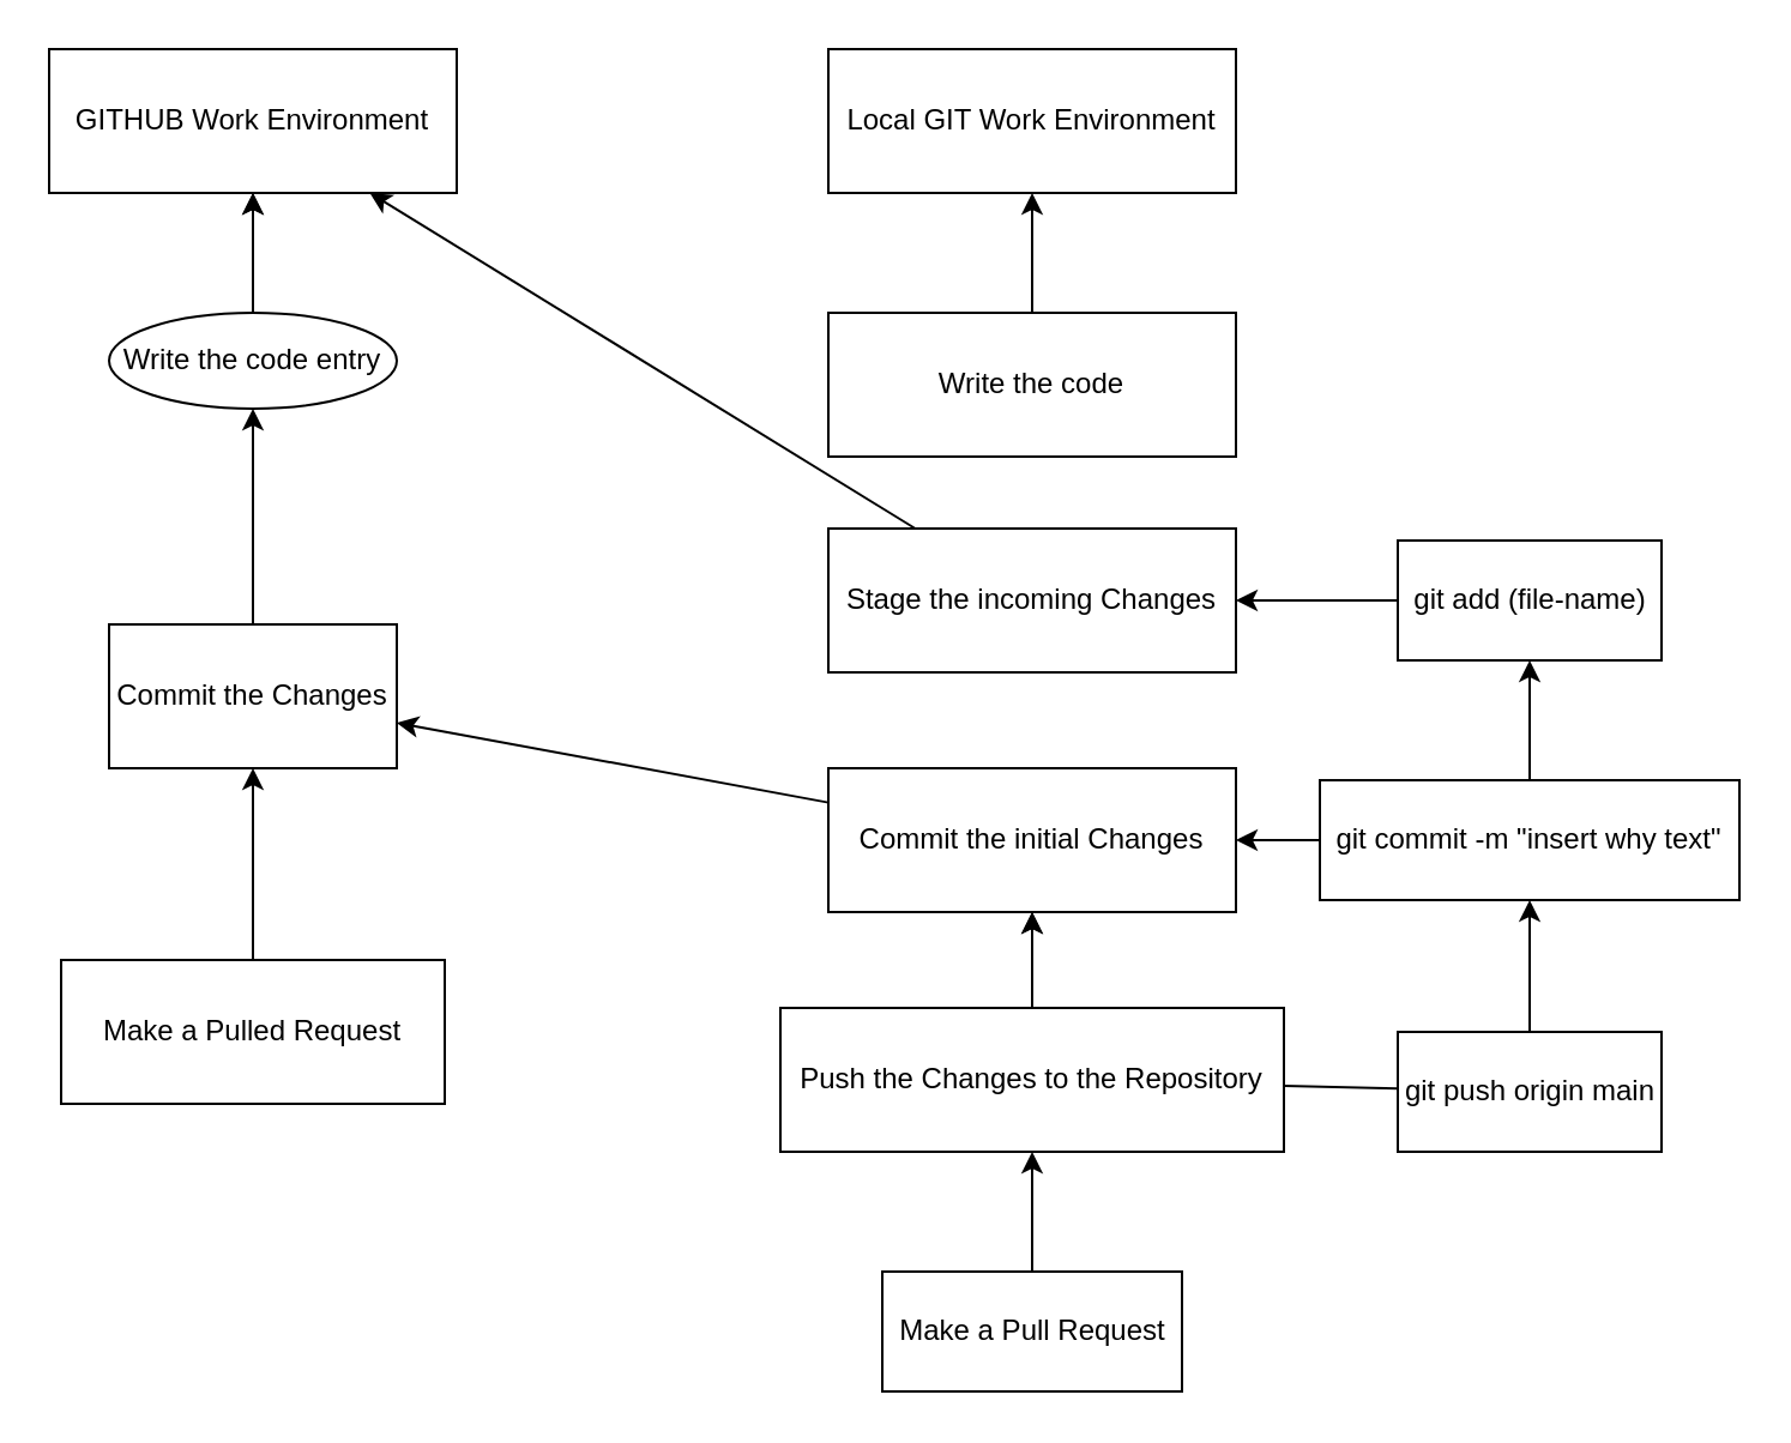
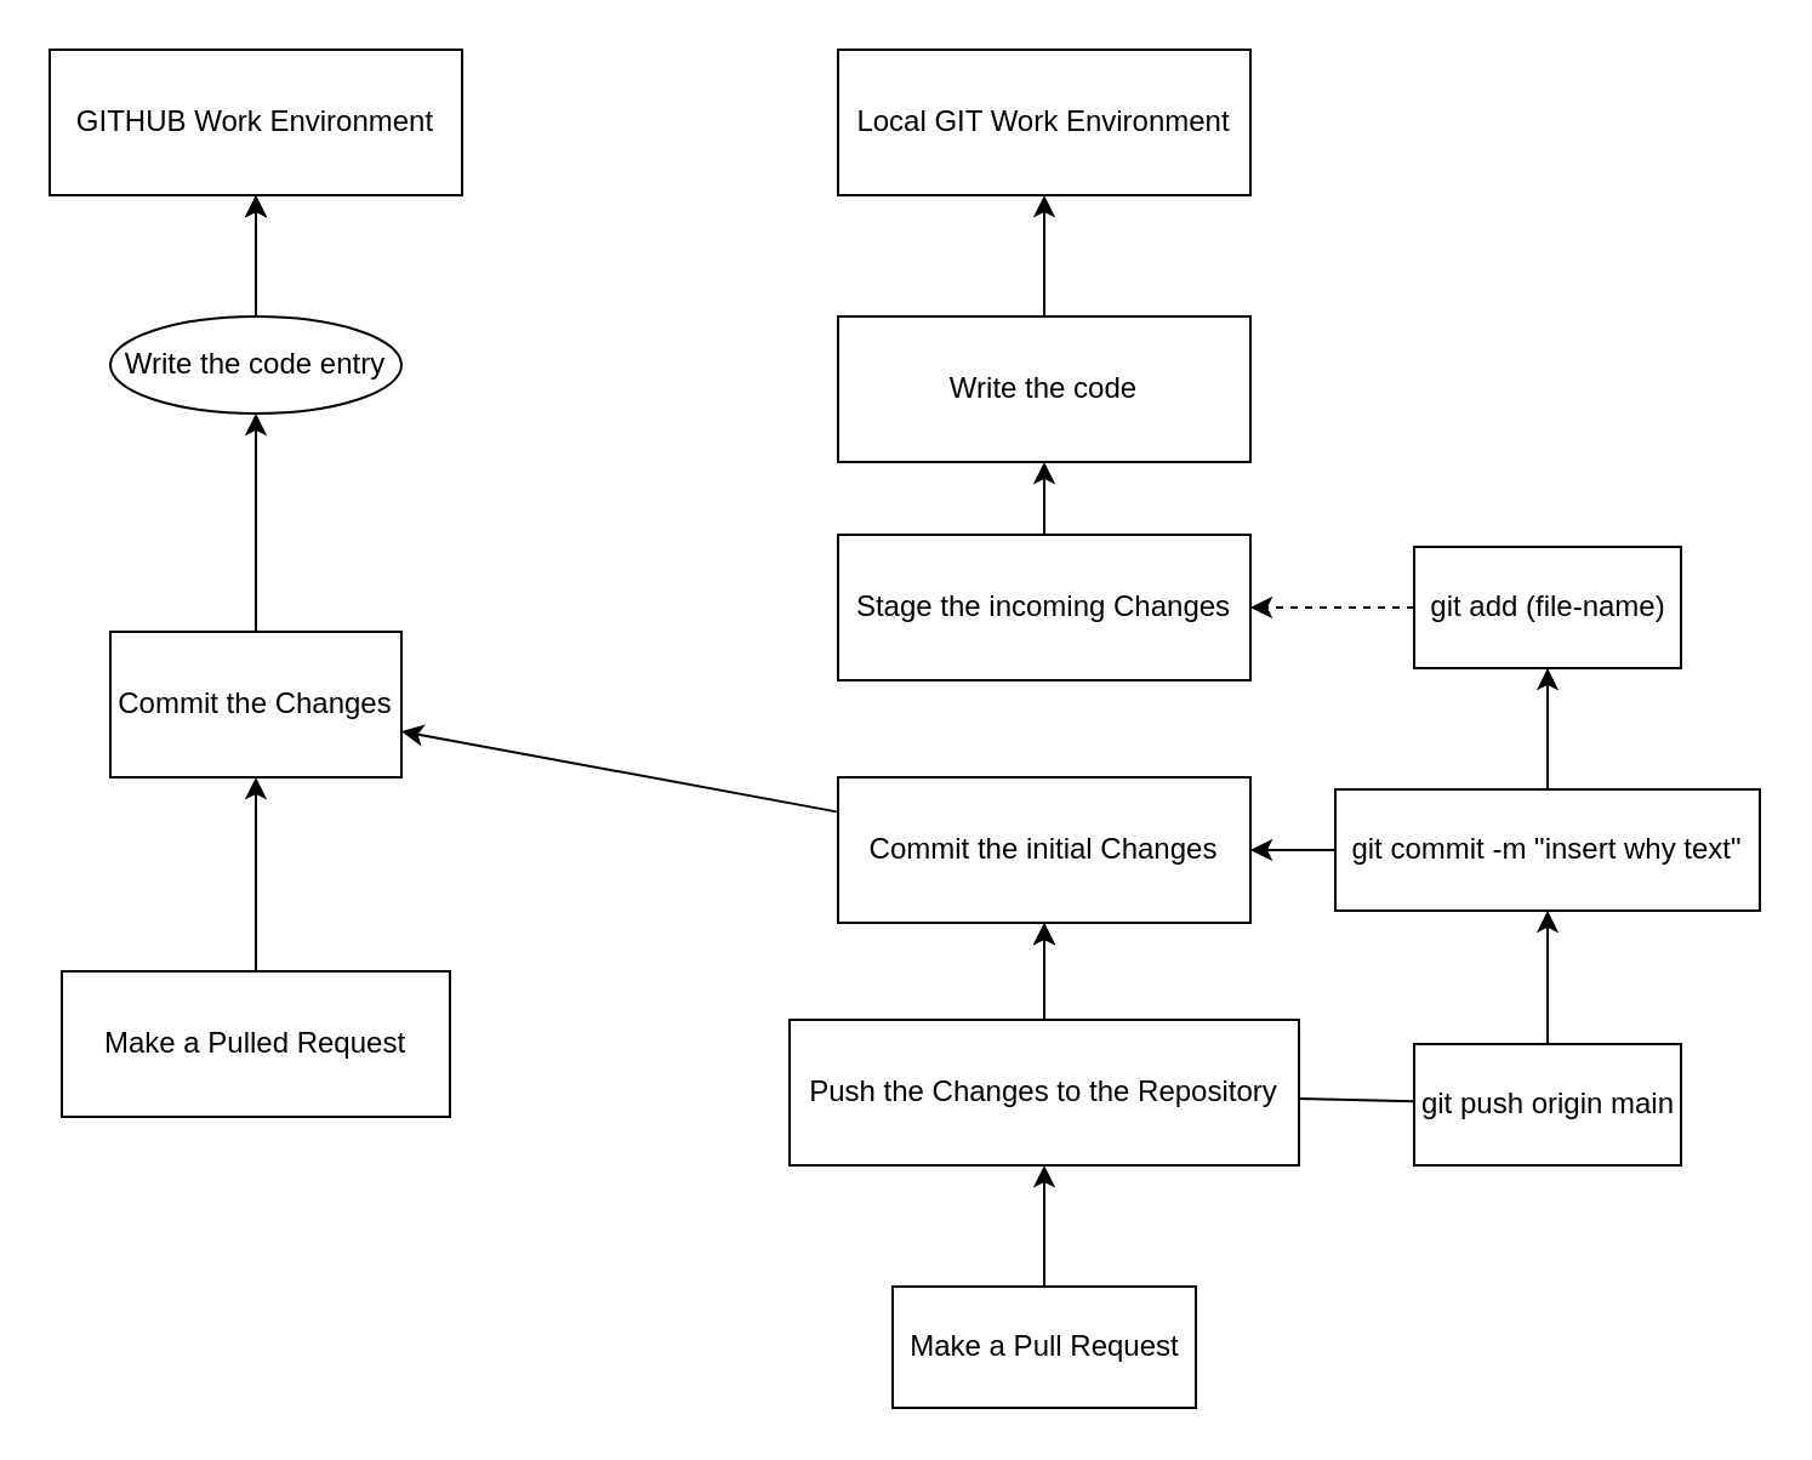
- <mxCell id="13" value="" style="edgeStyle=none;html=1;" edge="1" parent="1" source="14" target="9"><mxGeometry relative="1" as="geometry" /></mxCell>
+ <mxCell id="13" value="" style="edgeStyle=none;html=1;" edge="1" parent="1" source="14" target="12"><mxGeometry relative="1" as="geometry" /></mxCell>
- <mxCell id="20" value="" style="edgeStyle=none;html=1;" edge="1" parent="1" source="21" target="14"><mxGeometry relative="1" as="geometry" /></mxCell>
+ <mxCell id="20" value="" style="edgeStyle=none;html=1;dashed=1;" edge="1" parent="1" source="21" target="14"><mxGeometry relative="1" as="geometry" /></mxCell>
